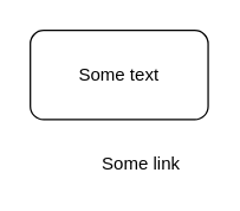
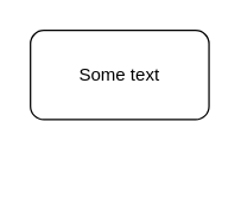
- <mxCell id="3" value="Some link" style="text;html=1;strokeColor=none;fillColor=none;align=center;verticalAlign=middle;whiteSpace=wrap;rounded=0;" parent="1" vertex="1"><mxGeometry x="55" y="100" width="80" height="20" as="geometry" /></mxCell>
